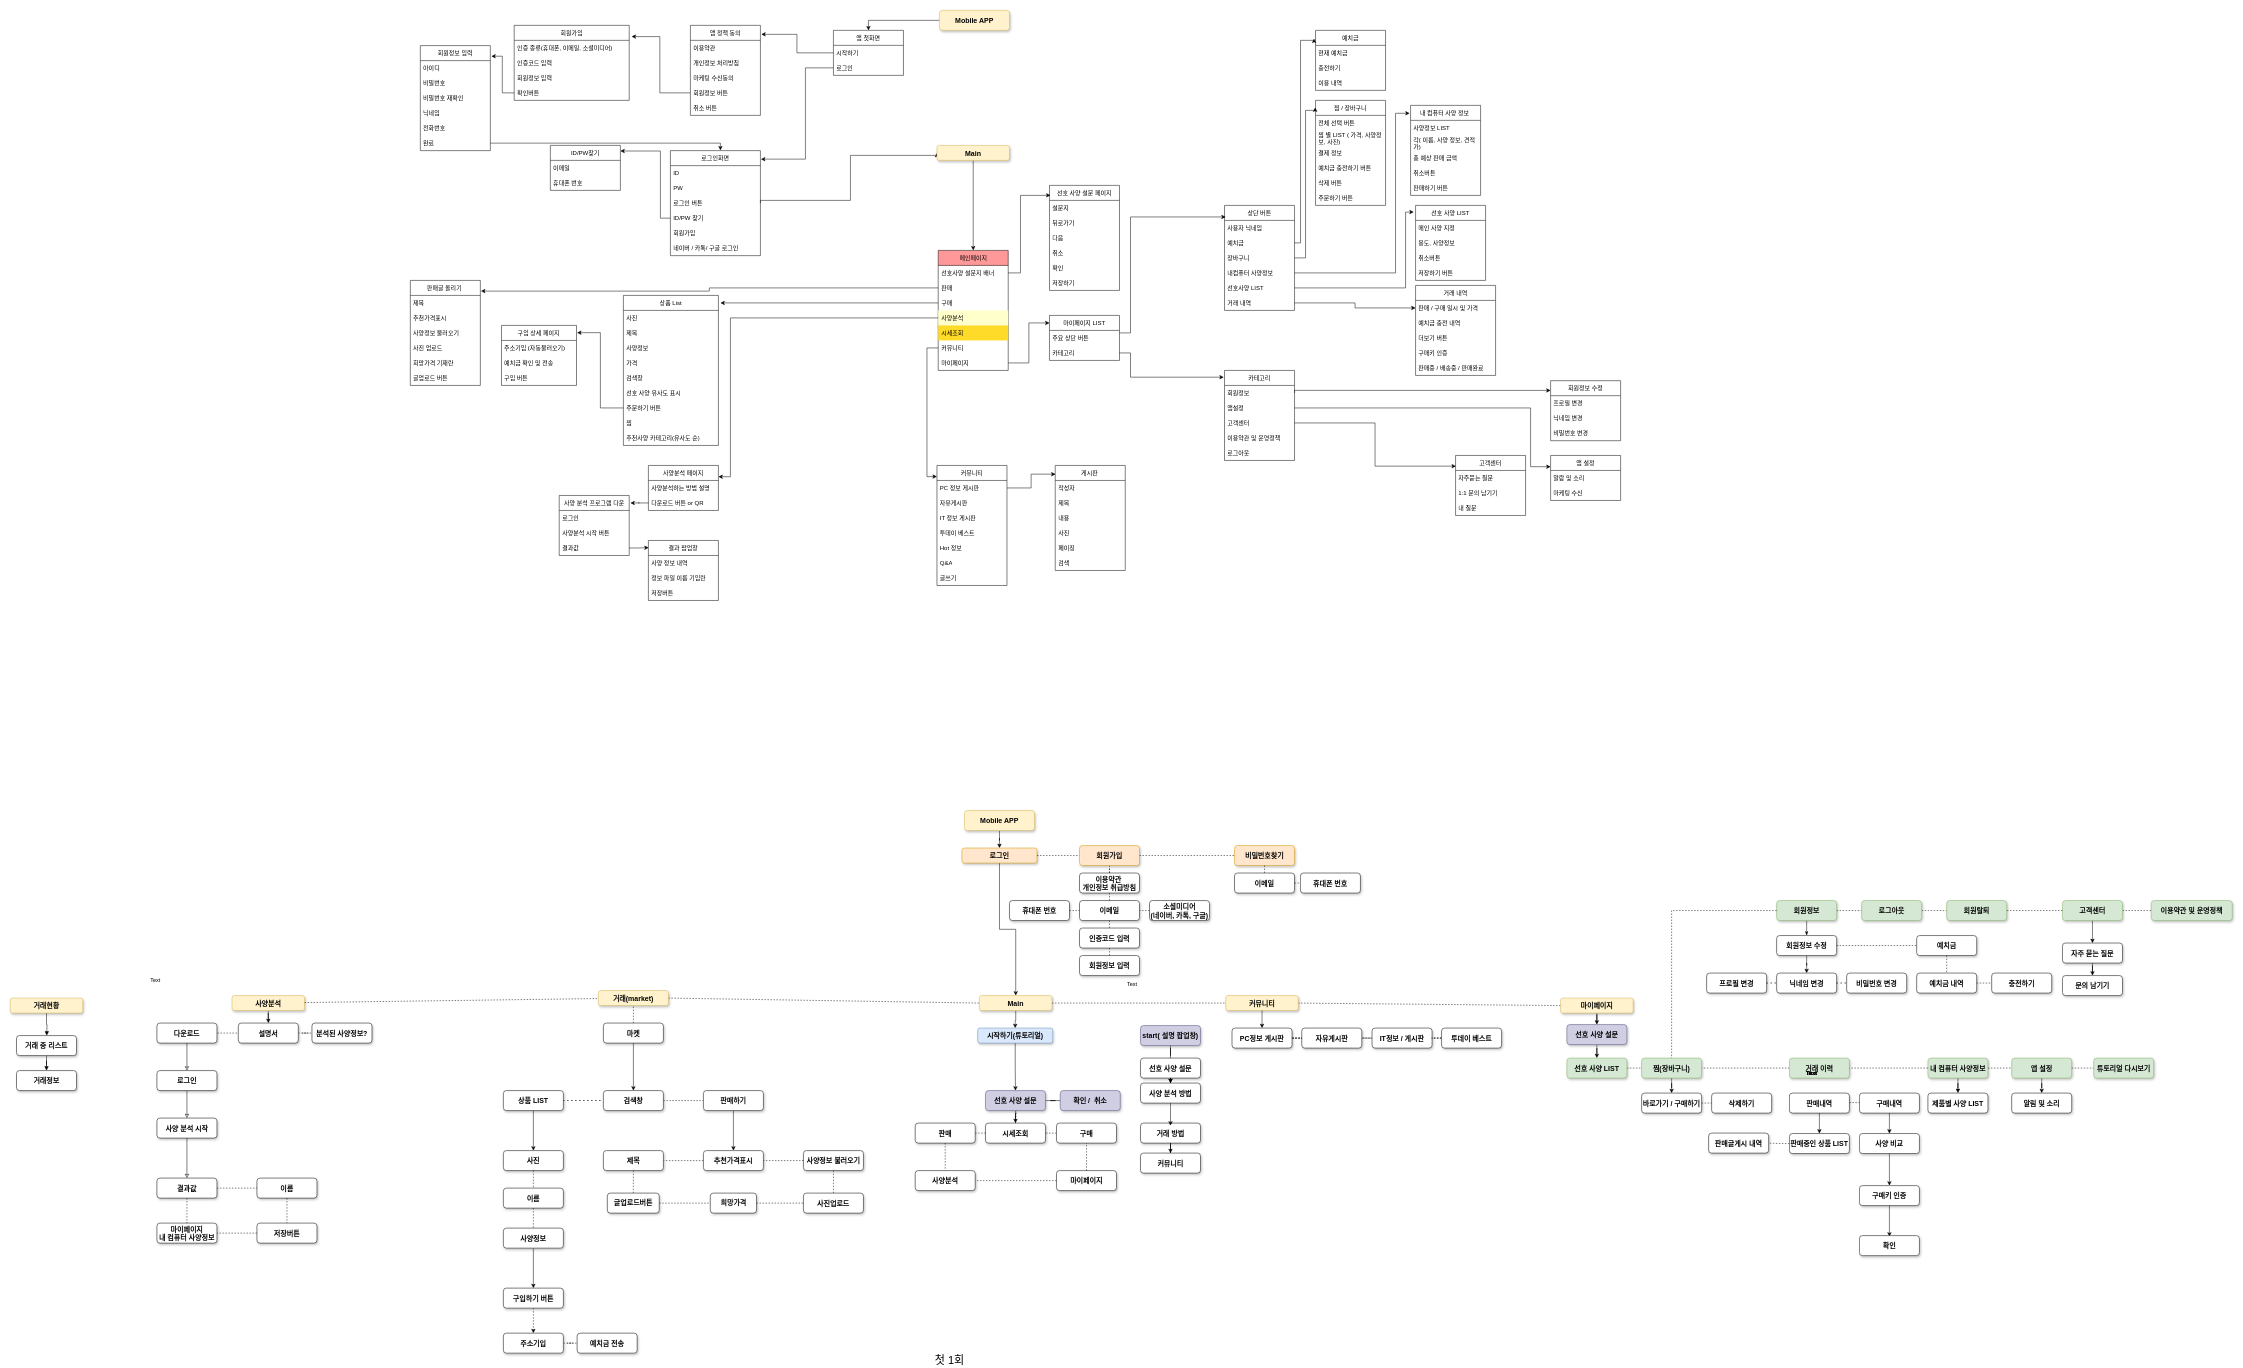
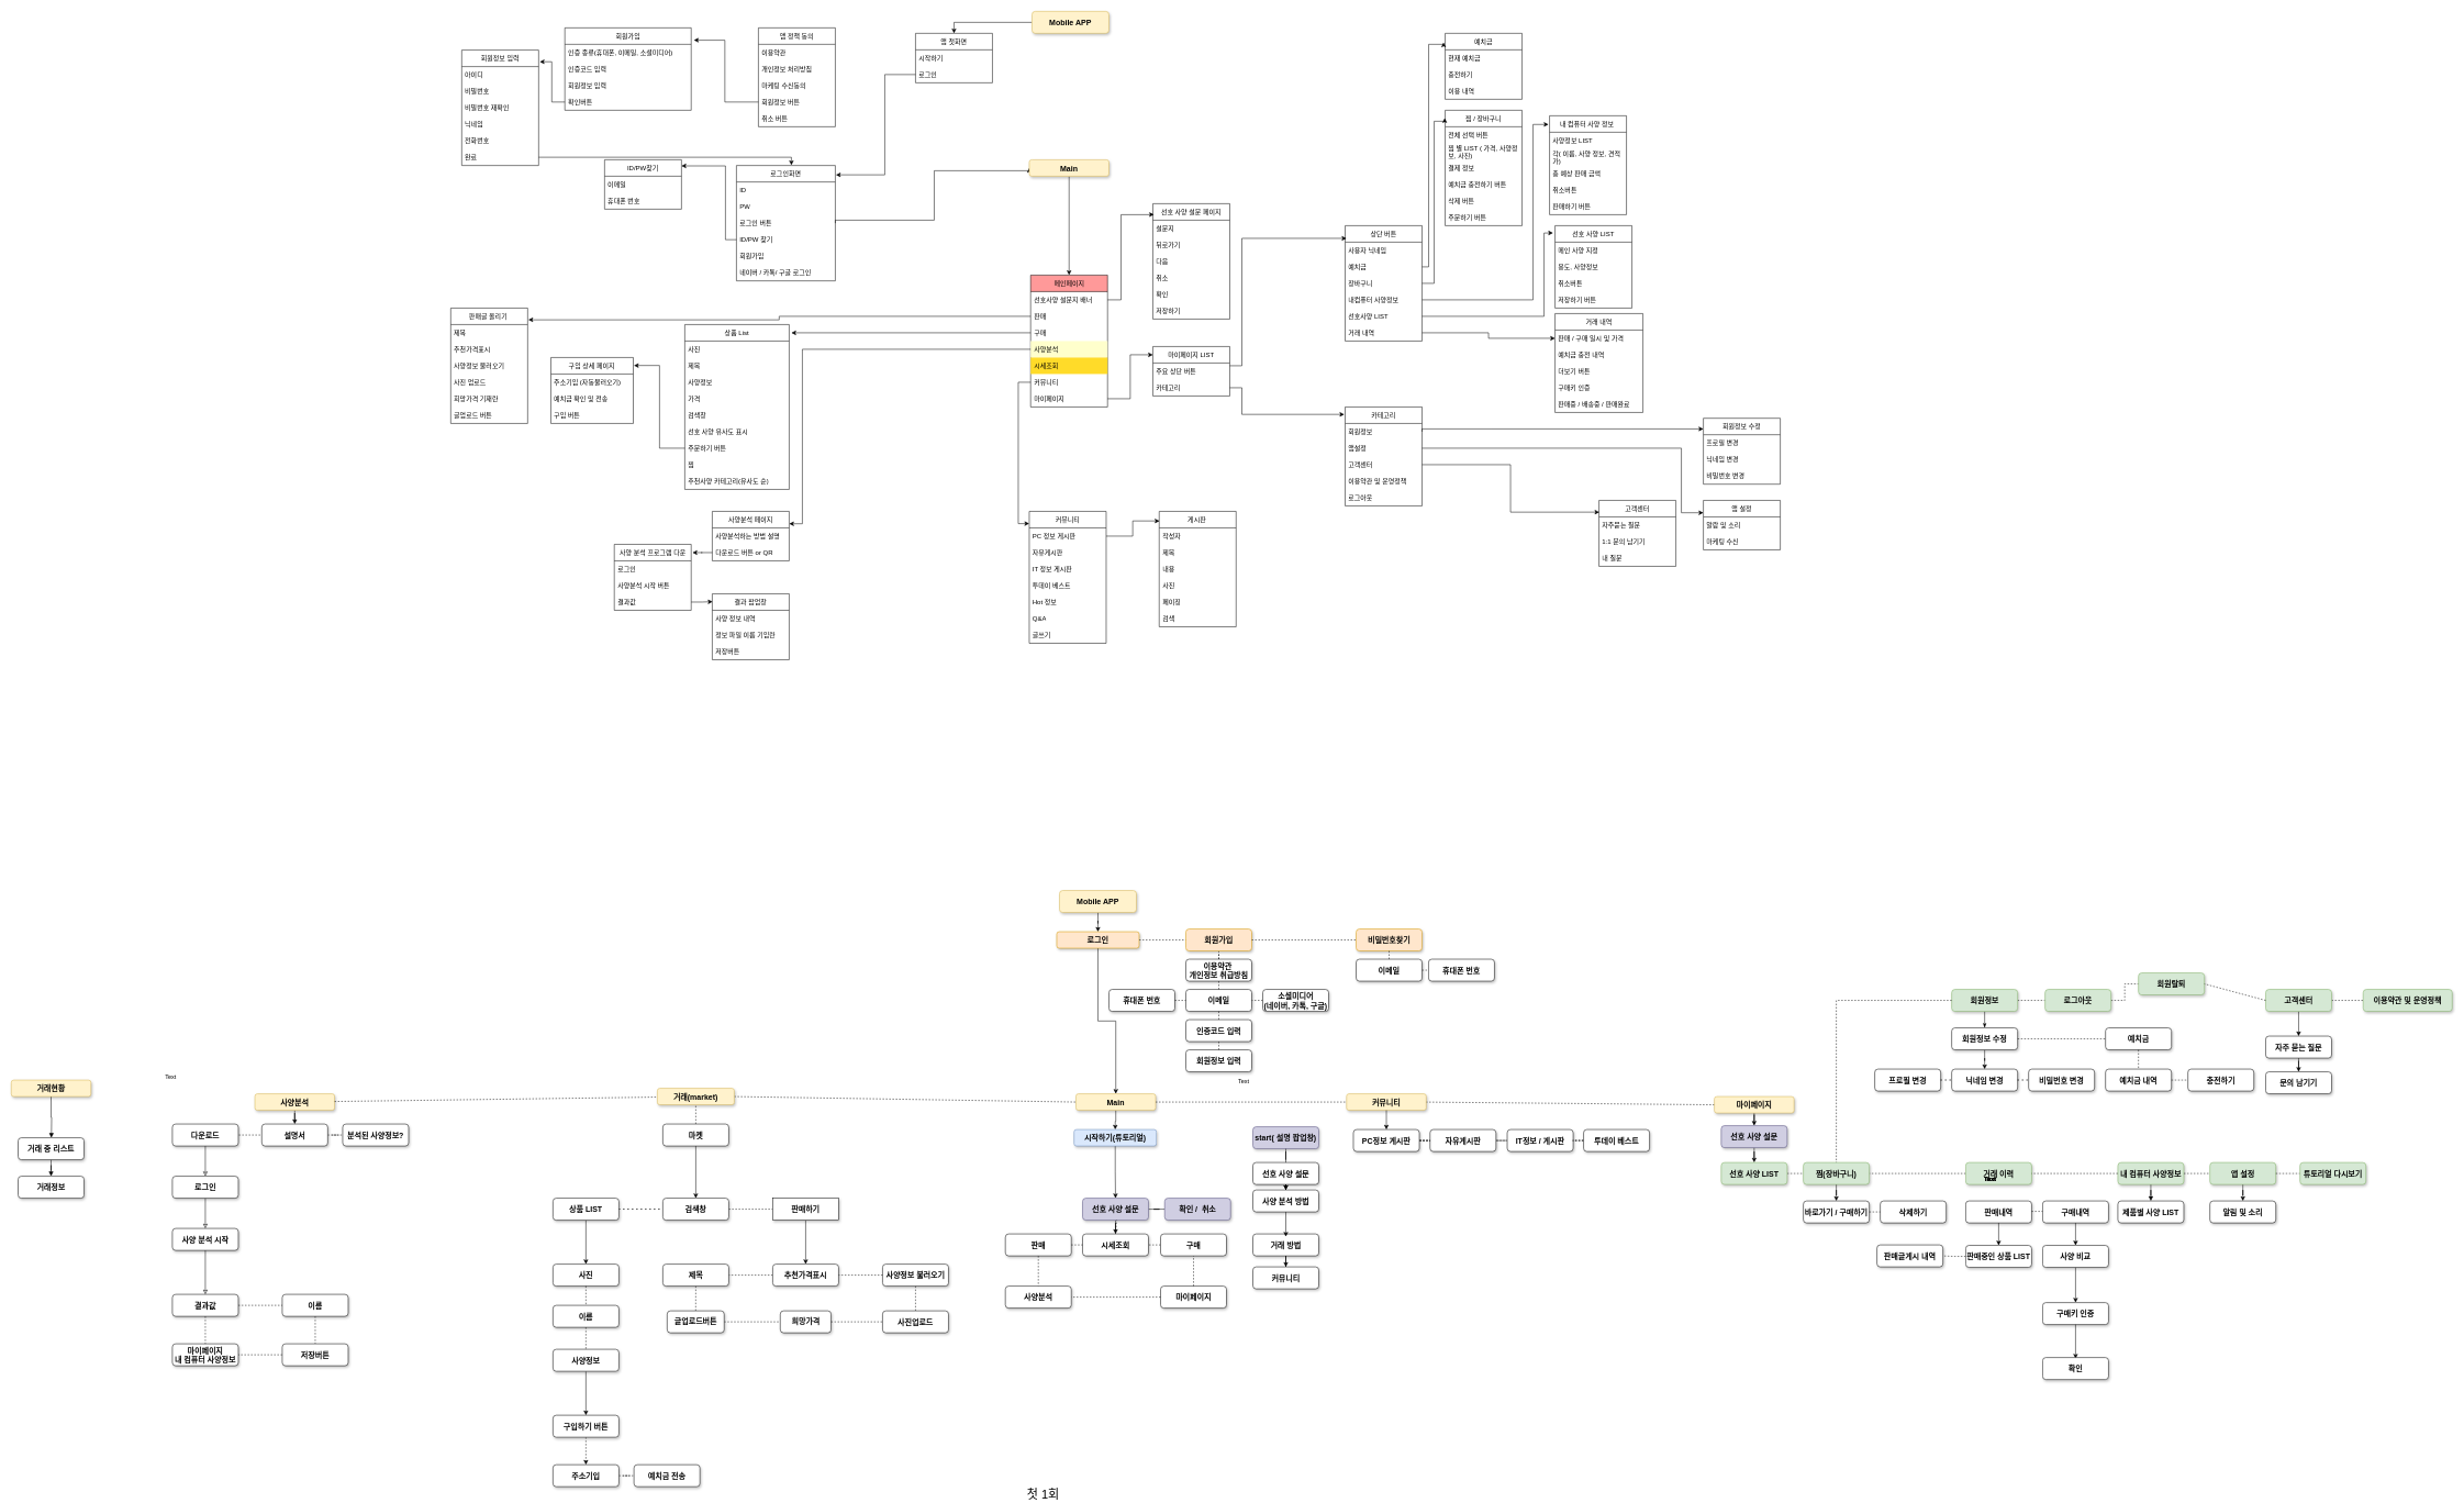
- <mxCell id="217" value="" style="edgeStyle=orthogonalEdgeStyle;rounded=0;orthogonalLoop=1;jettySize=auto;html=1;entryX=1.013;entryY=0.1;entryDx=0;entryDy=0;entryPerimeter=0;" parent="1" source="209" target="211" edge="1"><mxGeometry relative="1" as="geometry" /></mxCell>
- <mxCell id="189" value="회원탈퇴" style="rounded=1;shadow=1;fontStyle=1;fontSize=14;fillColor=#d5e8d4;strokeColor=#82b366;" parent="1" vertex="1"><mxGeometry x="3892" y="1800" width="120" height="40" as="geometry" /></mxCell>
+ <mxCell id="189" value="회원탈퇴" style="rounded=1;shadow=1;fontStyle=1;fontSize=14;fillColor=#d5e8d4;strokeColor=#82b366;" parent="1" vertex="1"><mxGeometry x="3892" y="1770" width="120" height="40" as="geometry" /></mxCell>
- <mxCell id="198" value="거래현황" style="rounded=1;fillColor=#fff2cc;strokeColor=#d6b656;shadow=1;fontStyle=1;fontSize=14;" parent="1" vertex="1"><mxGeometry x="20" y="1995" width="145" height="30" as="geometry" /></mxCell>
+ <mxCell id="198" value="거래현황" style="rounded=1;fillColor=#fff2cc;strokeColor=#d6b656;shadow=1;fontStyle=1;fontSize=14;" parent="1" vertex="1"><mxGeometry x="20" y="1965" width="145" height="30" as="geometry" /></mxCell>
- <mxCell id="158" value="판매하기" style="rounded=1;shadow=1;fontStyle=1;fontSize=14;" parent="1" vertex="1"><mxGeometry x="1406" y="2180" width="120" height="40" as="geometry" /></mxCell>
+ <mxCell id="158" value="판매하기" style="shadow=1;fontStyle=1;fontSize=14;rounded=0;" parent="1" vertex="1"><mxGeometry x="1406" y="2180" width="120" height="40" as="geometry" /></mxCell>
